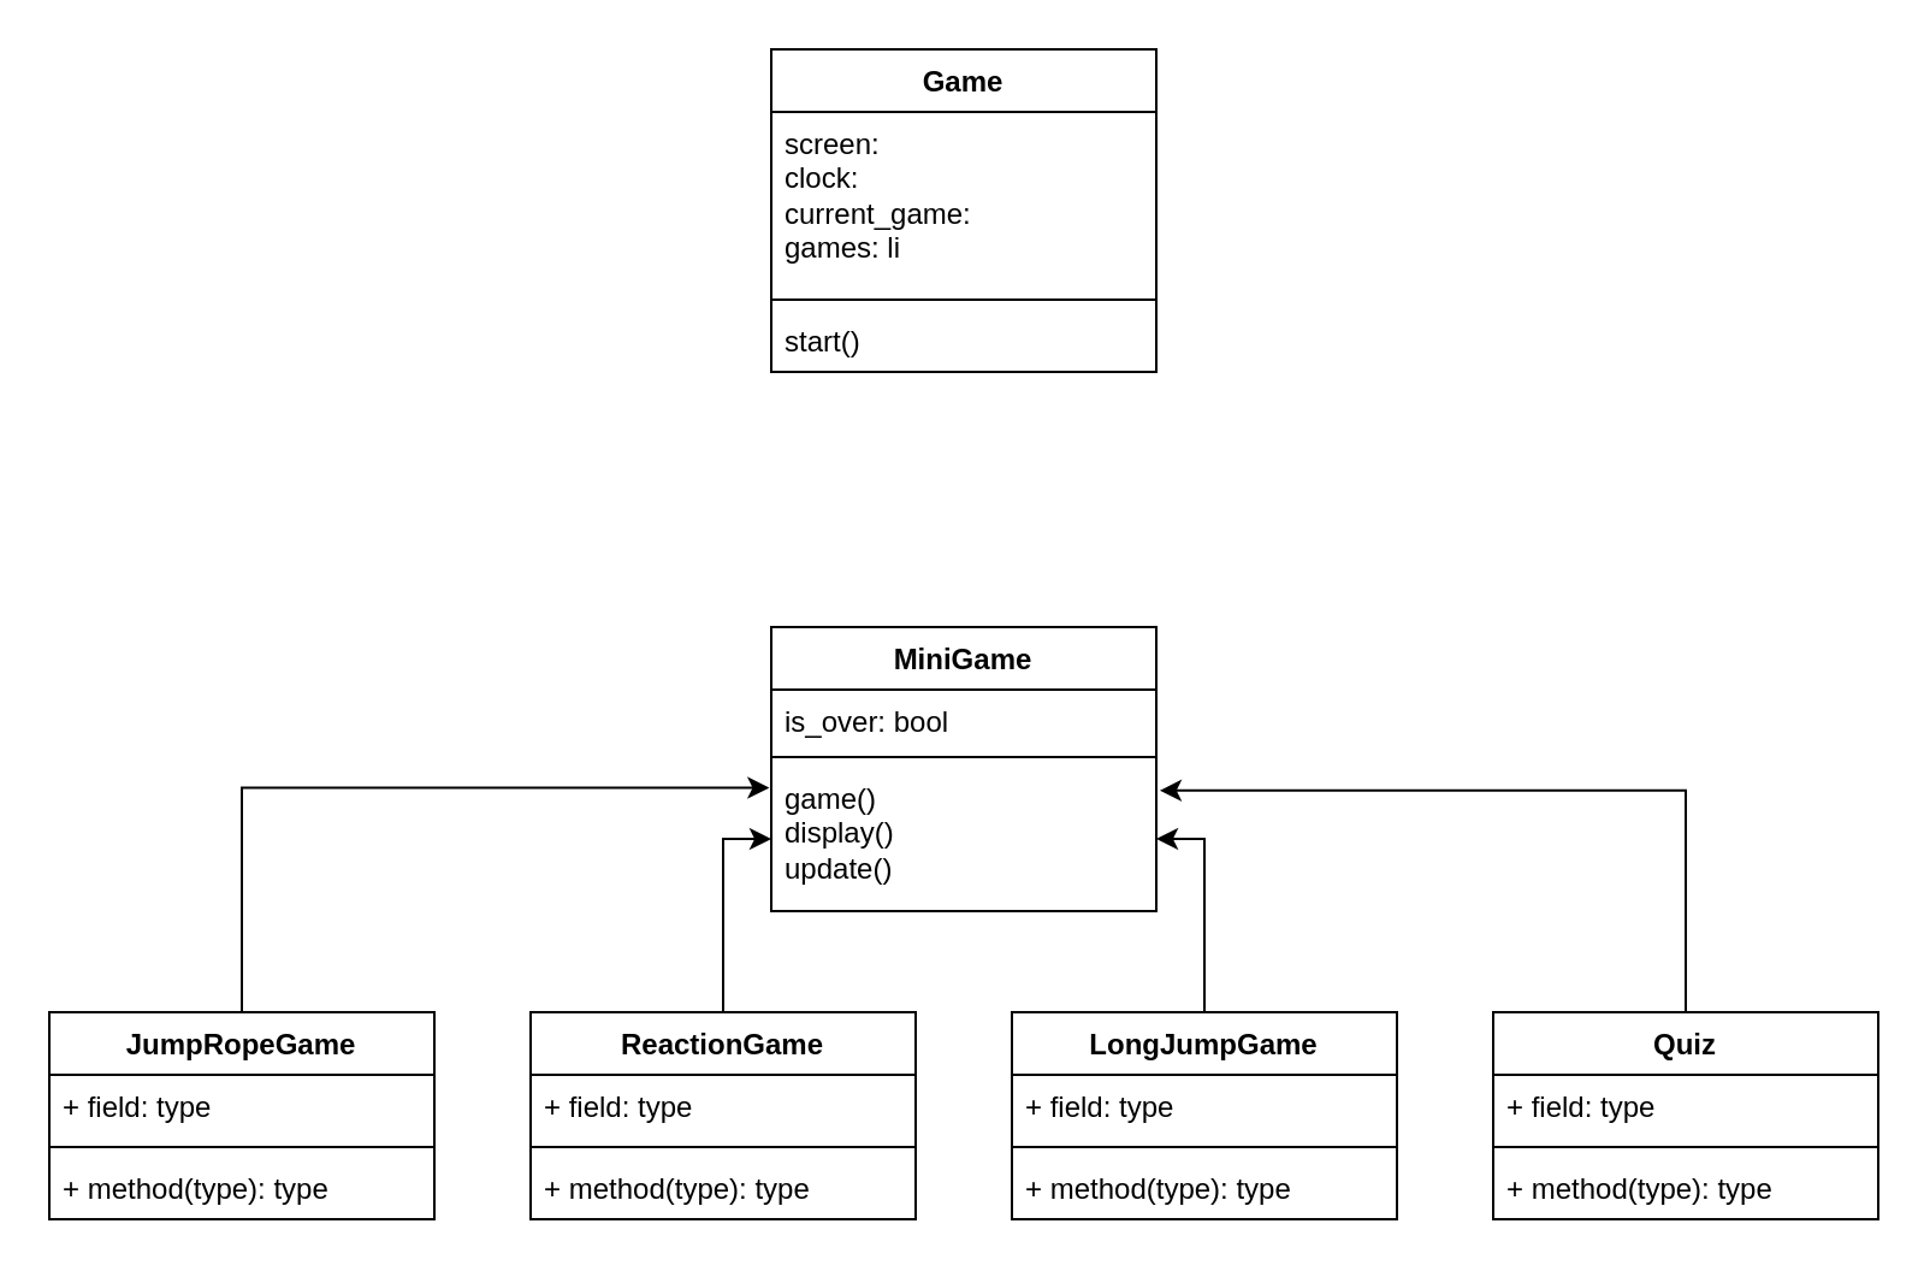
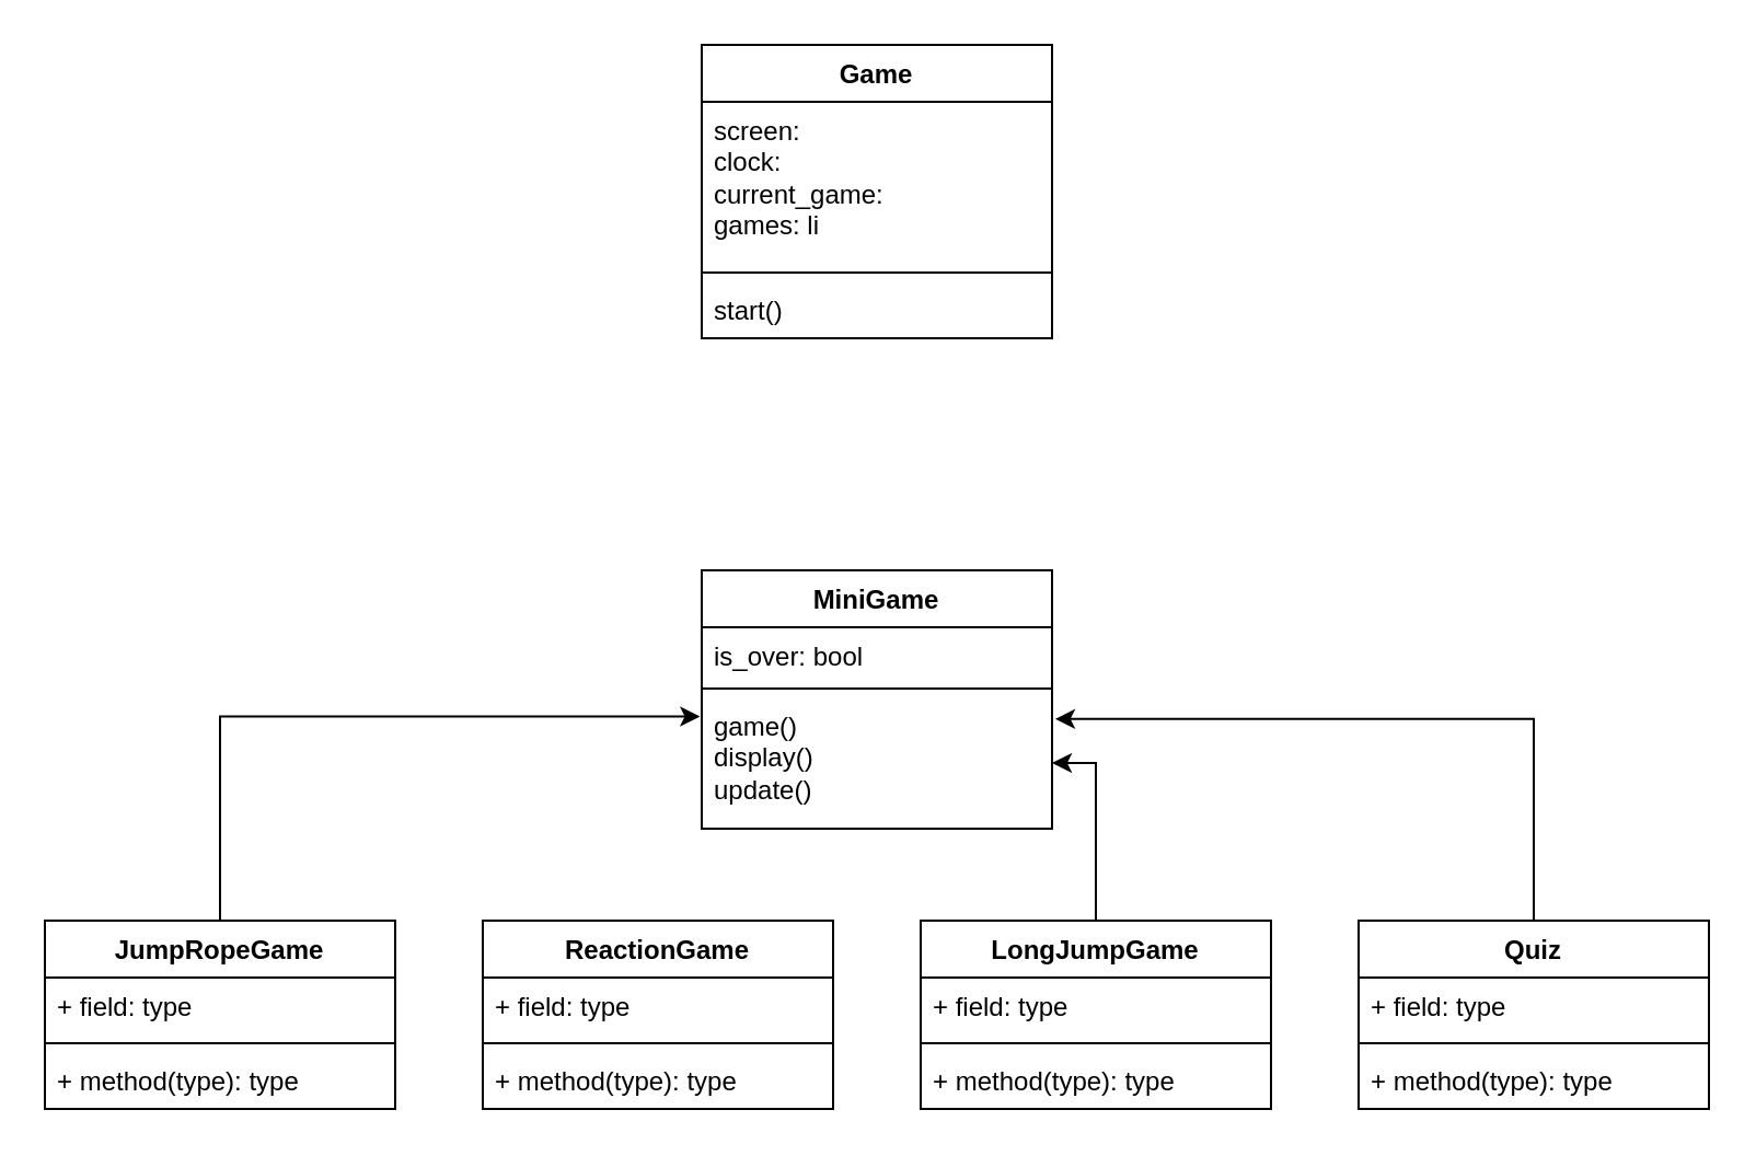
- <mxCell id="14" style="edgeStyle=orthogonalEdgeStyle;rounded=0;orthogonalLoop=1;jettySize=auto;html=1;" edge="1" parent="1" source="15" target="9"><mxGeometry relative="1" as="geometry" /></mxCell>
